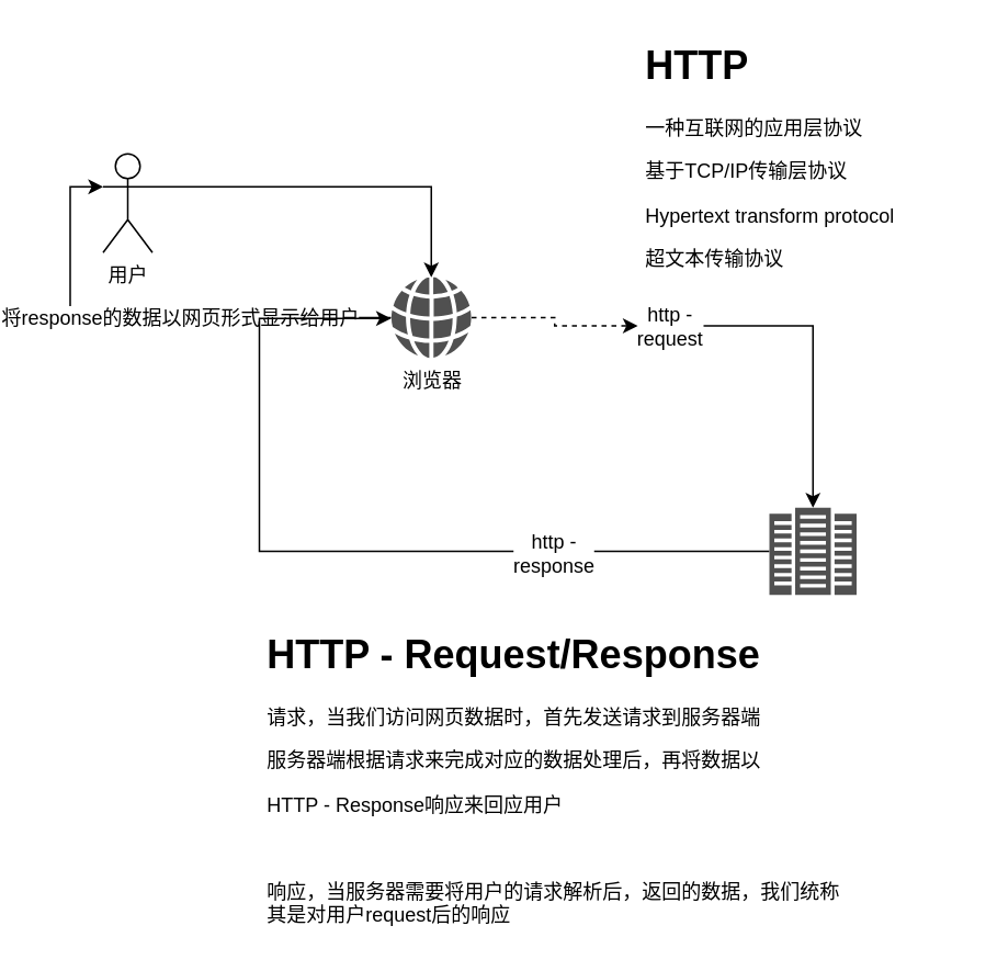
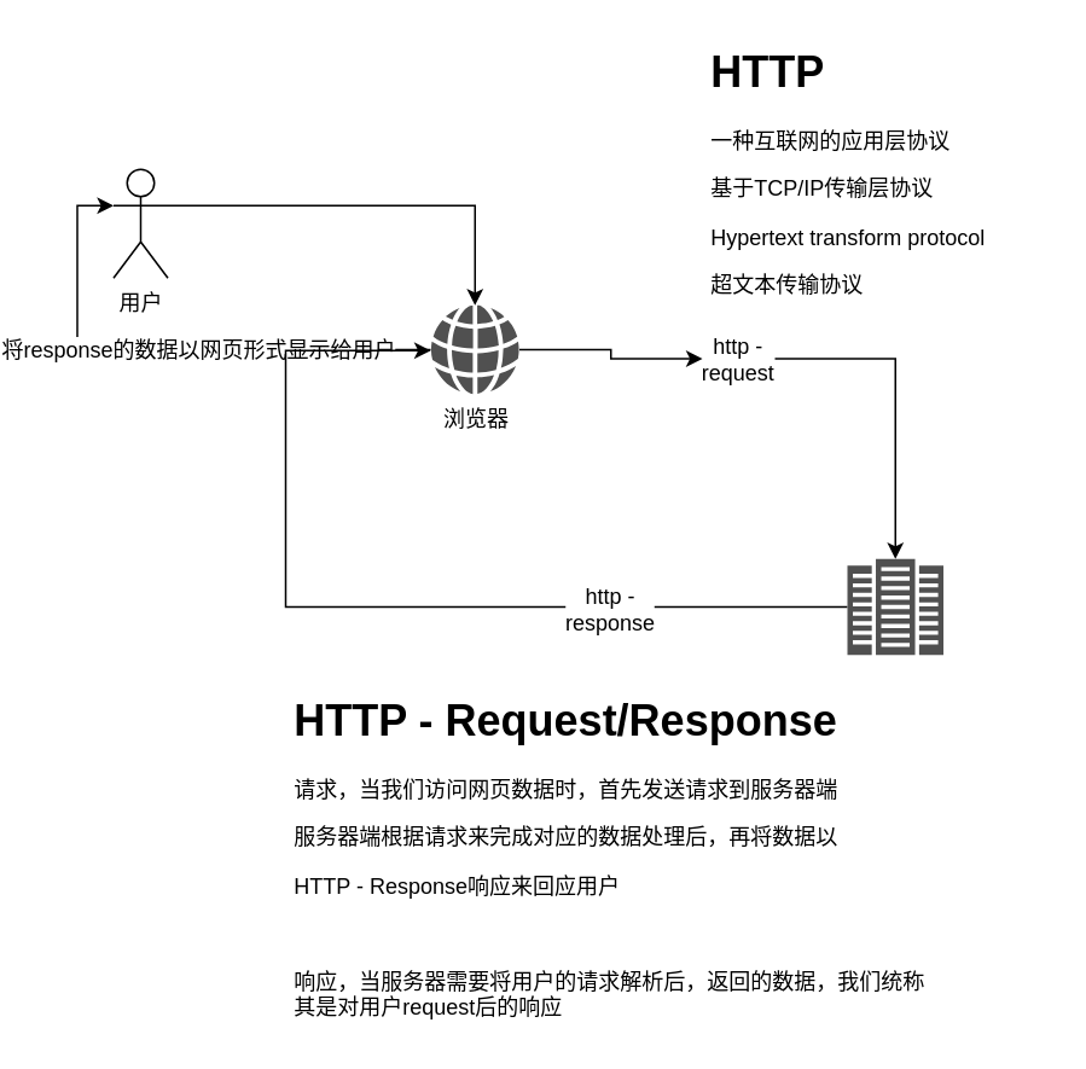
- <mxCell id="12" style="edgeStyle=orthogonalEdgeStyle;rounded=0;orthogonalLoop=1;jettySize=auto;html=1;dashed=1;" edge="1" parent="1" source="7" target="11"><mxGeometry relative="1" as="geometry"><mxPoint x="244" y="193" as="sourcePoint" /><mxPoint x="452" y="308" as="targetPoint" /></mxGeometry></mxCell>
+ <mxCell id="12" style="edgeStyle=orthogonalEdgeStyle;rounded=0;orthogonalLoop=1;jettySize=auto;html=1;" edge="1" parent="1" source="7" target="11"><mxGeometry relative="1" as="geometry"><mxPoint x="244" y="193" as="sourcePoint" /><mxPoint x="452" y="308" as="targetPoint" /></mxGeometry></mxCell>
